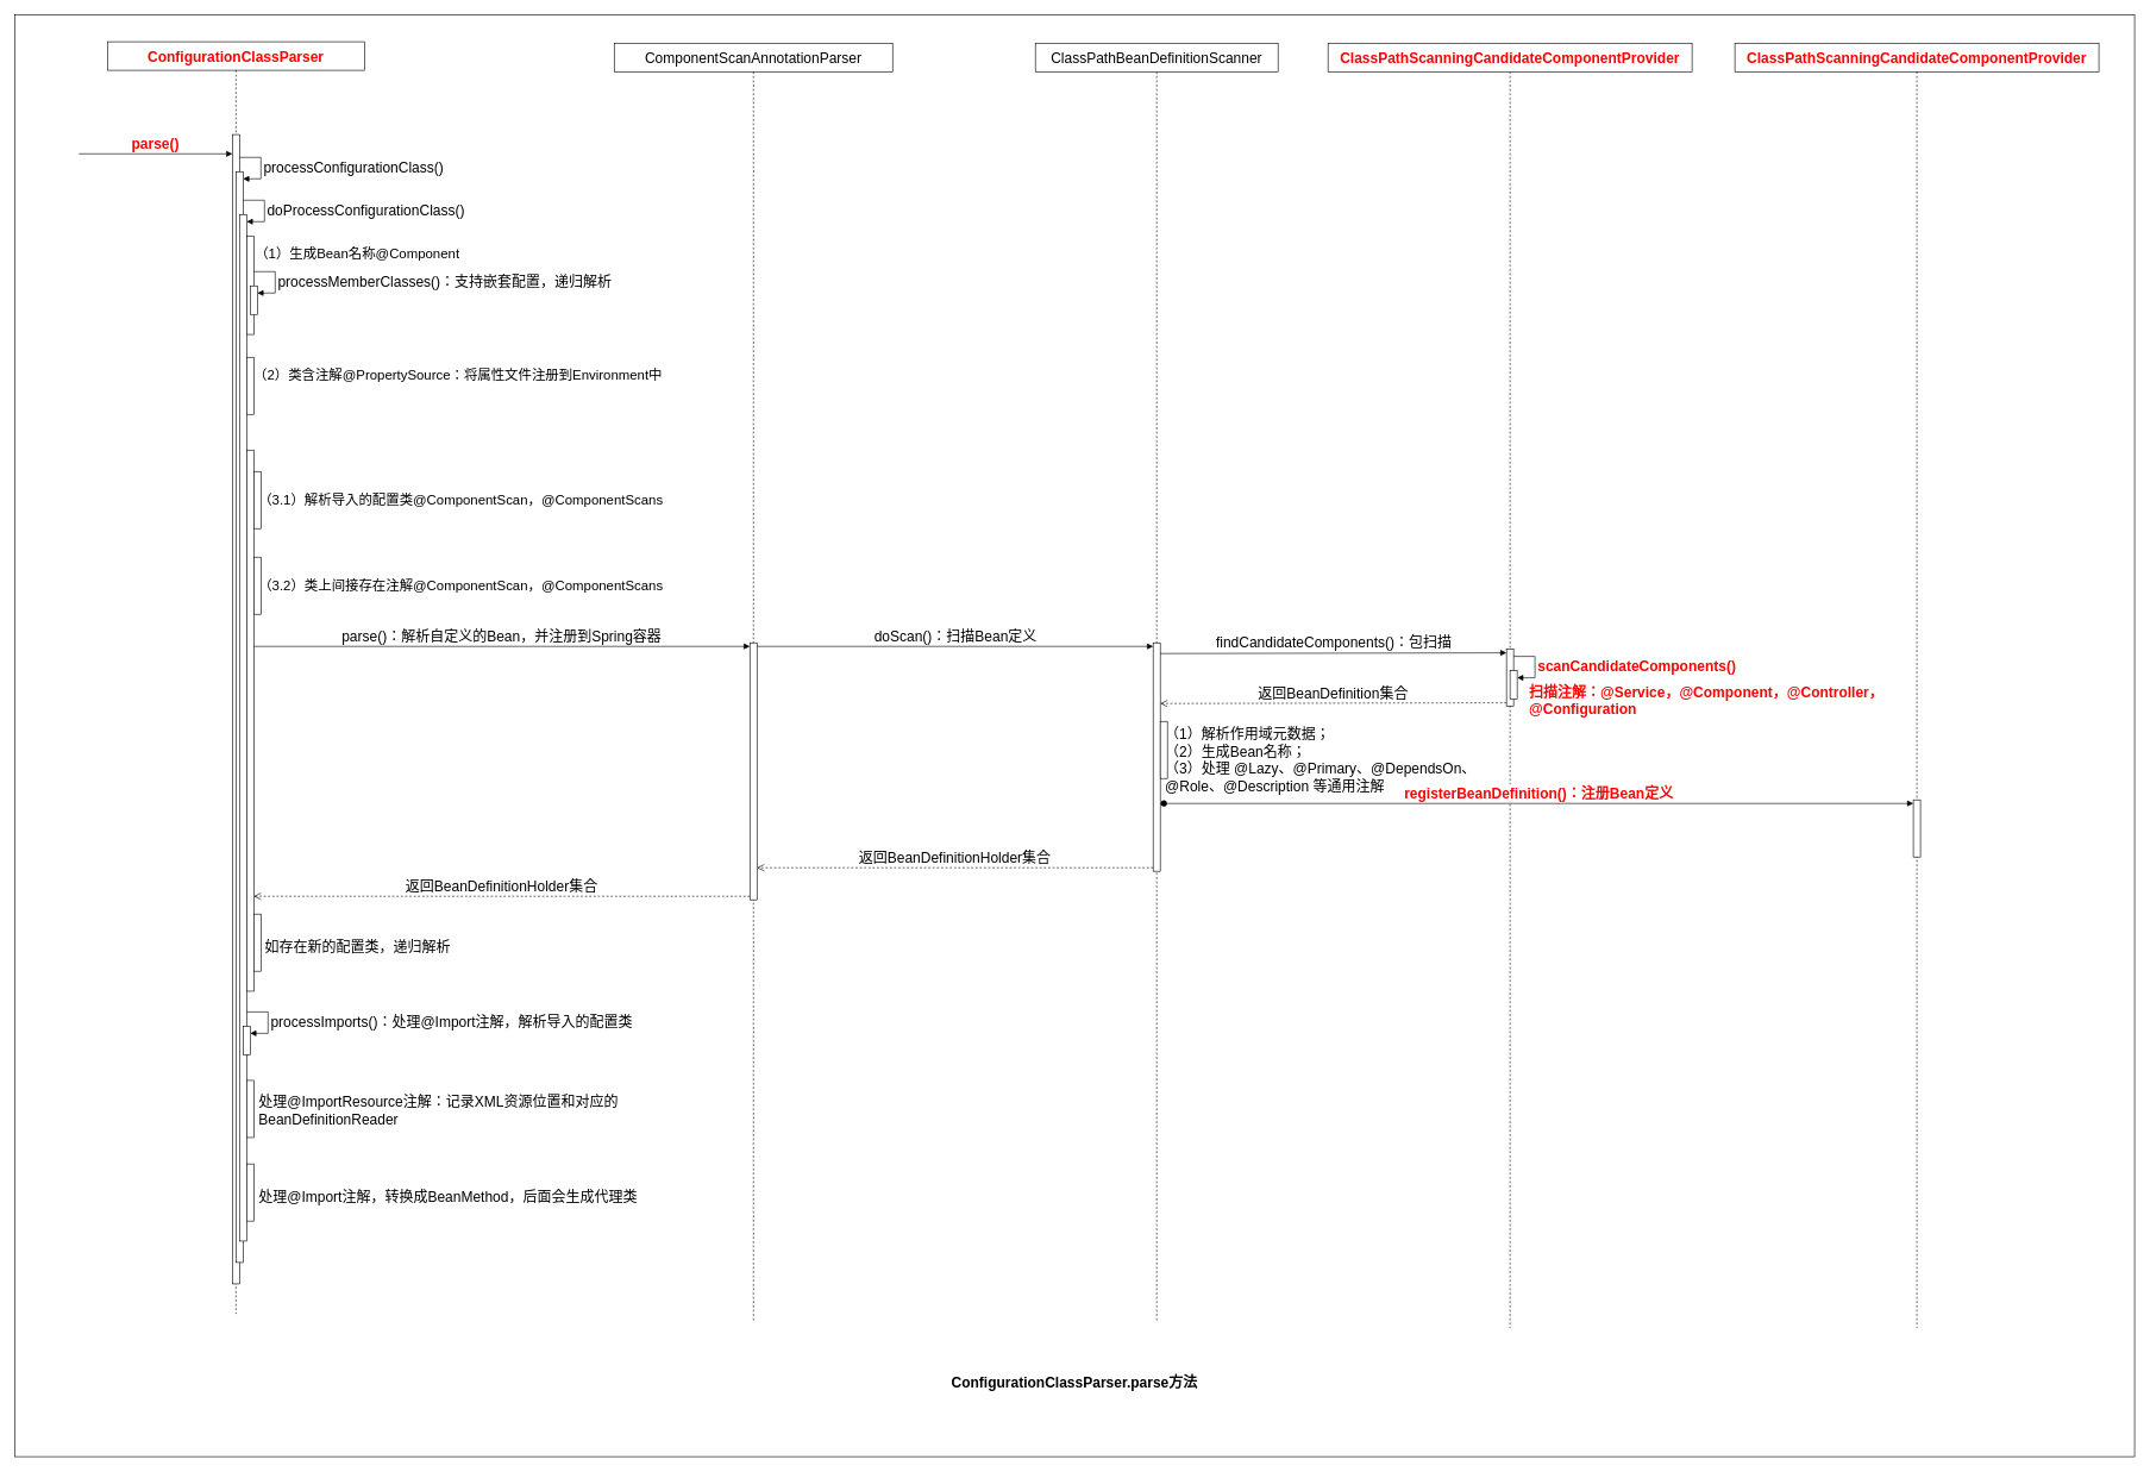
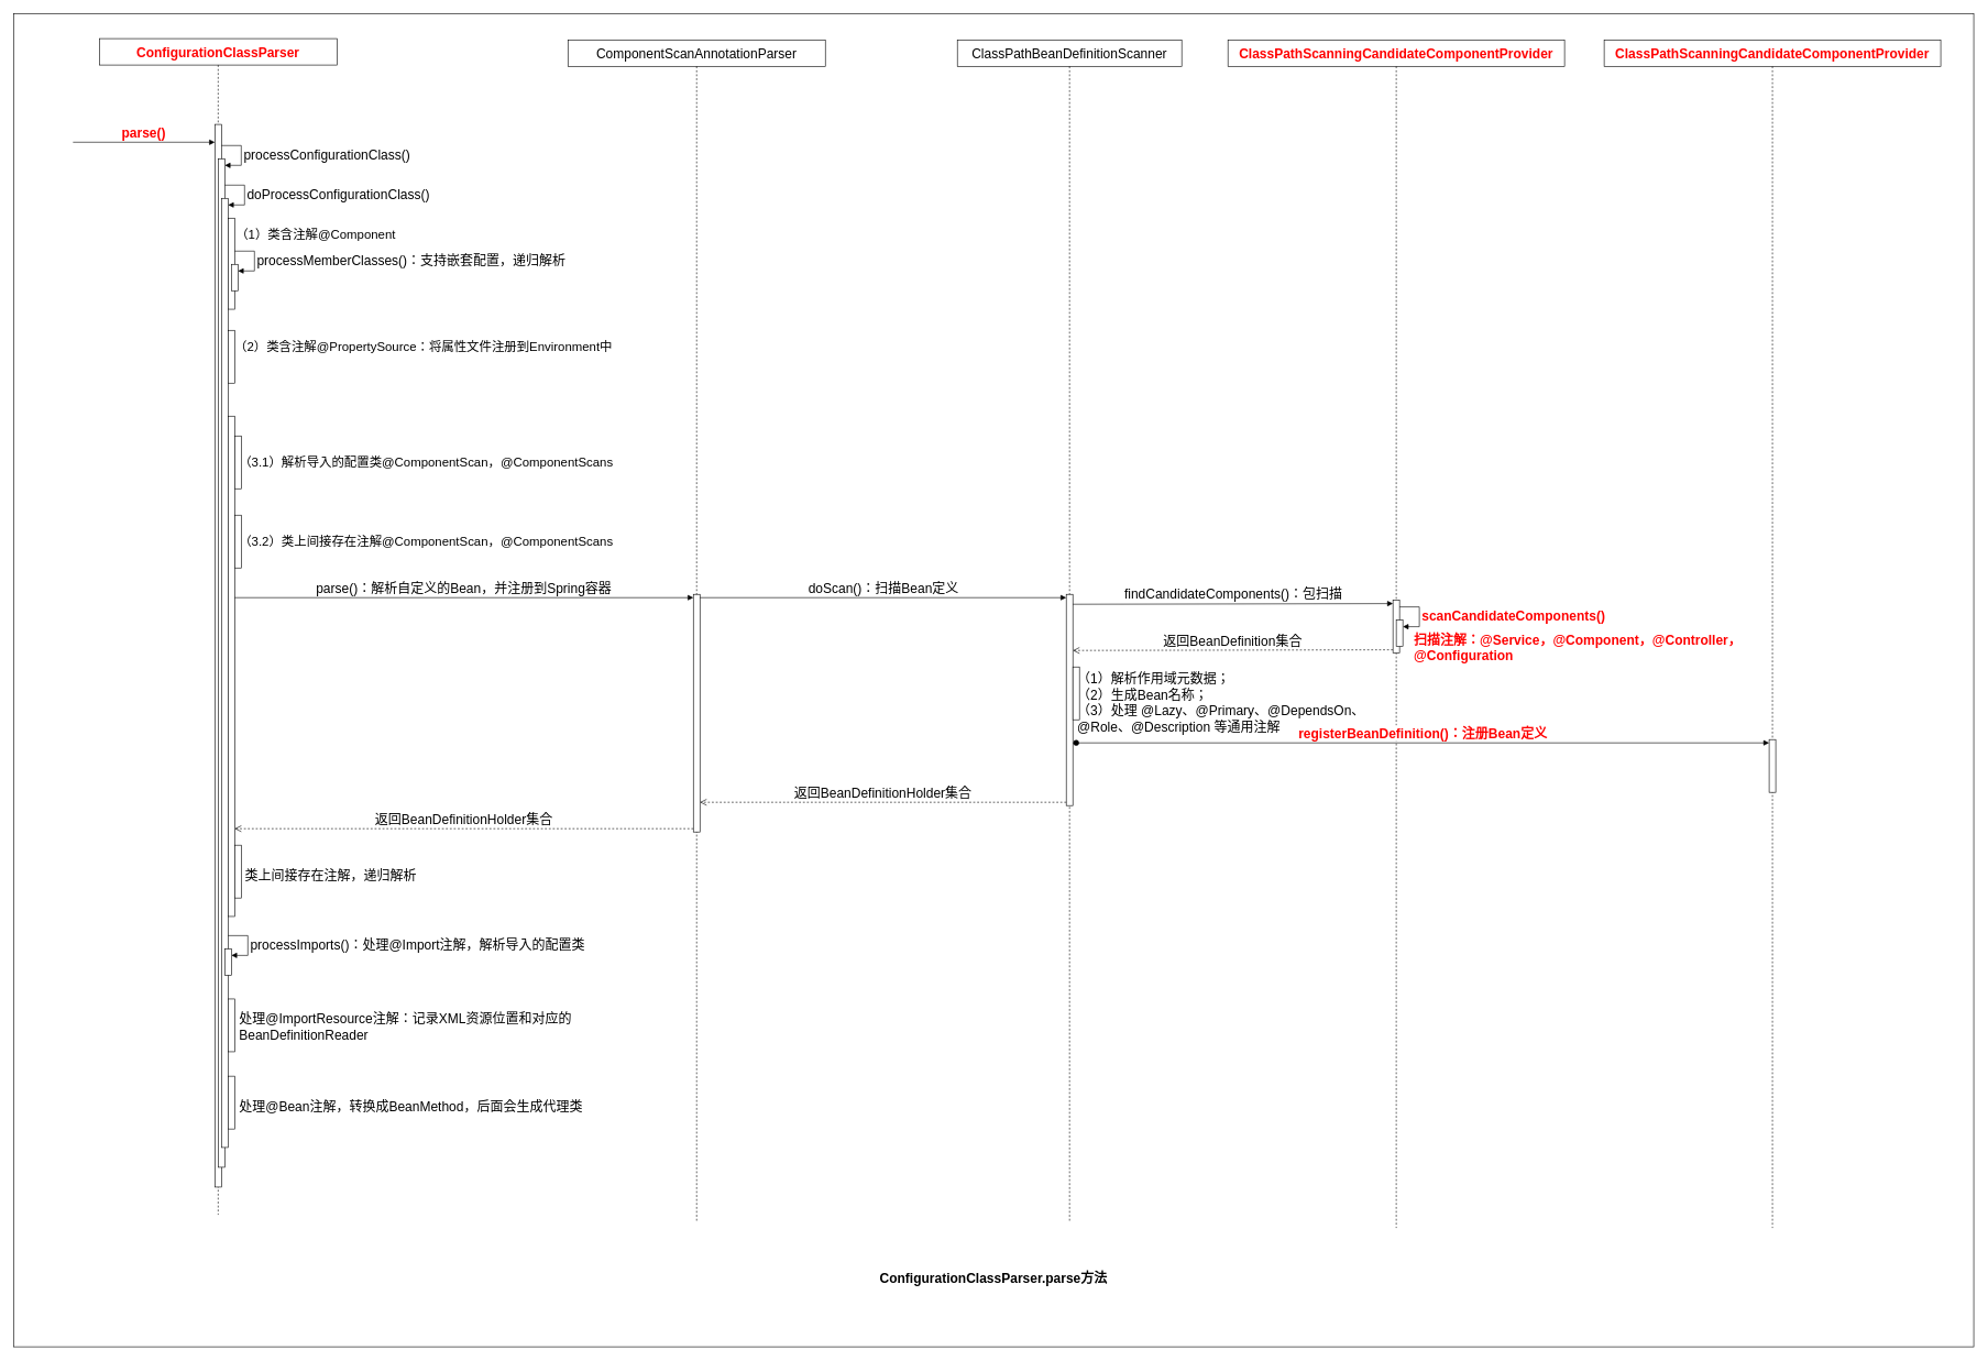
- <mxCell id="32" value="（1）生成Bean名称@Component" style="text;html=1;align=left;verticalAlign=middle;whiteSpace=wrap;rounded=0;fontSize=19;" parent="1" vertex="1"><mxGeometry x="355" y="340" width="340" height="30" as="geometry" /></mxCell>
+ <mxCell id="32" value="（1）类含注解@Component" style="text;html=1;align=left;verticalAlign=middle;whiteSpace=wrap;rounded=0;fontSize=19;" parent="1" vertex="1"><mxGeometry x="355" y="340" width="340" height="30" as="geometry" /></mxCell>
- <mxCell id="37" value="如存在新的配置类，递归解析" style="text;html=1;align=left;verticalAlign=middle;whiteSpace=wrap;rounded=0;fontSize=20;" parent="1" vertex="1"><mxGeometry x="369" y="1310" width="300" height="30" as="geometry" /></mxCell>
+ <mxCell id="37" value="类上间接存在注解，递归解析" style="text;html=1;align=left;verticalAlign=middle;whiteSpace=wrap;rounded=0;fontSize=20;" parent="1" vertex="1"><mxGeometry x="369" y="1310" width="300" height="30" as="geometry" /></mxCell>
- <mxCell id="39" value="处理@Import注解，转换成BeanMethod，后面会生成代理类" style="text;html=1;align=left;verticalAlign=middle;whiteSpace=wrap;rounded=0;fontSize=20;" parent="1" vertex="1"><mxGeometry x="360" y="1640" width="690" height="70" as="geometry" /></mxCell>
+ <mxCell id="39" value="处理@Bean注解，转换成BeanMethod，后面会生成代理类" style="text;html=1;align=left;verticalAlign=middle;whiteSpace=wrap;rounded=0;fontSize=20;" parent="1" vertex="1"><mxGeometry x="360" y="1640" width="690" height="70" as="geometry" /></mxCell>
